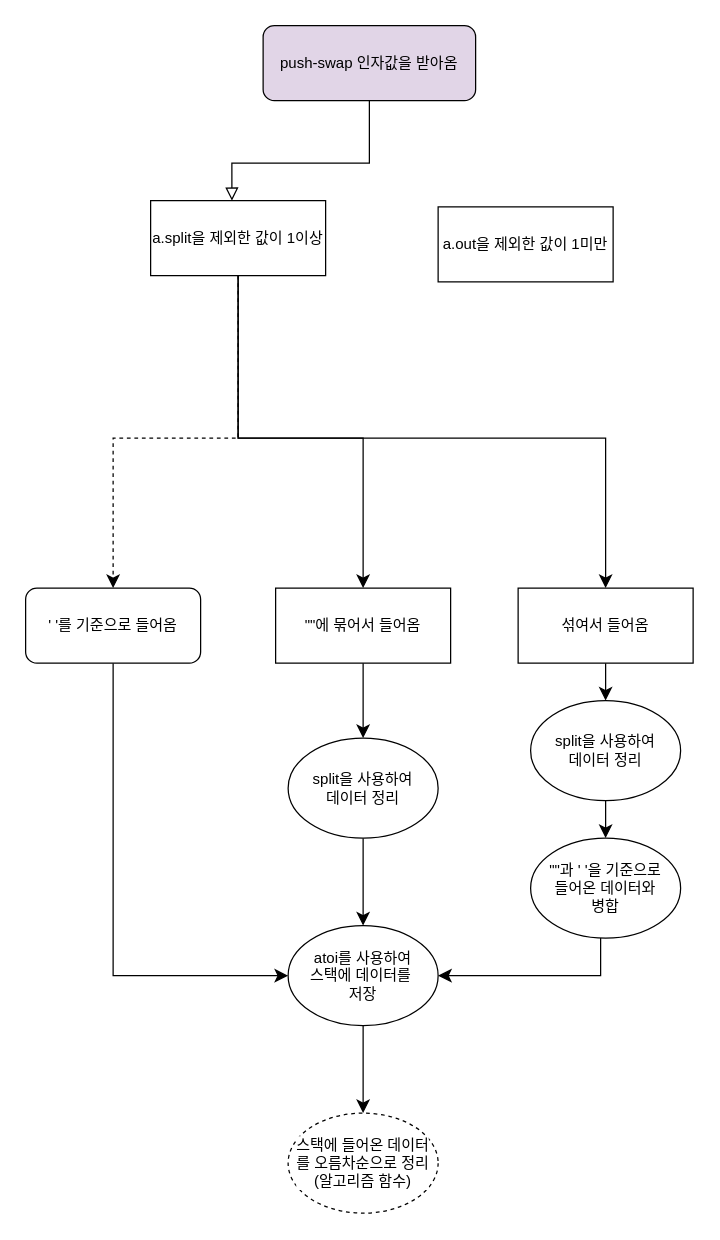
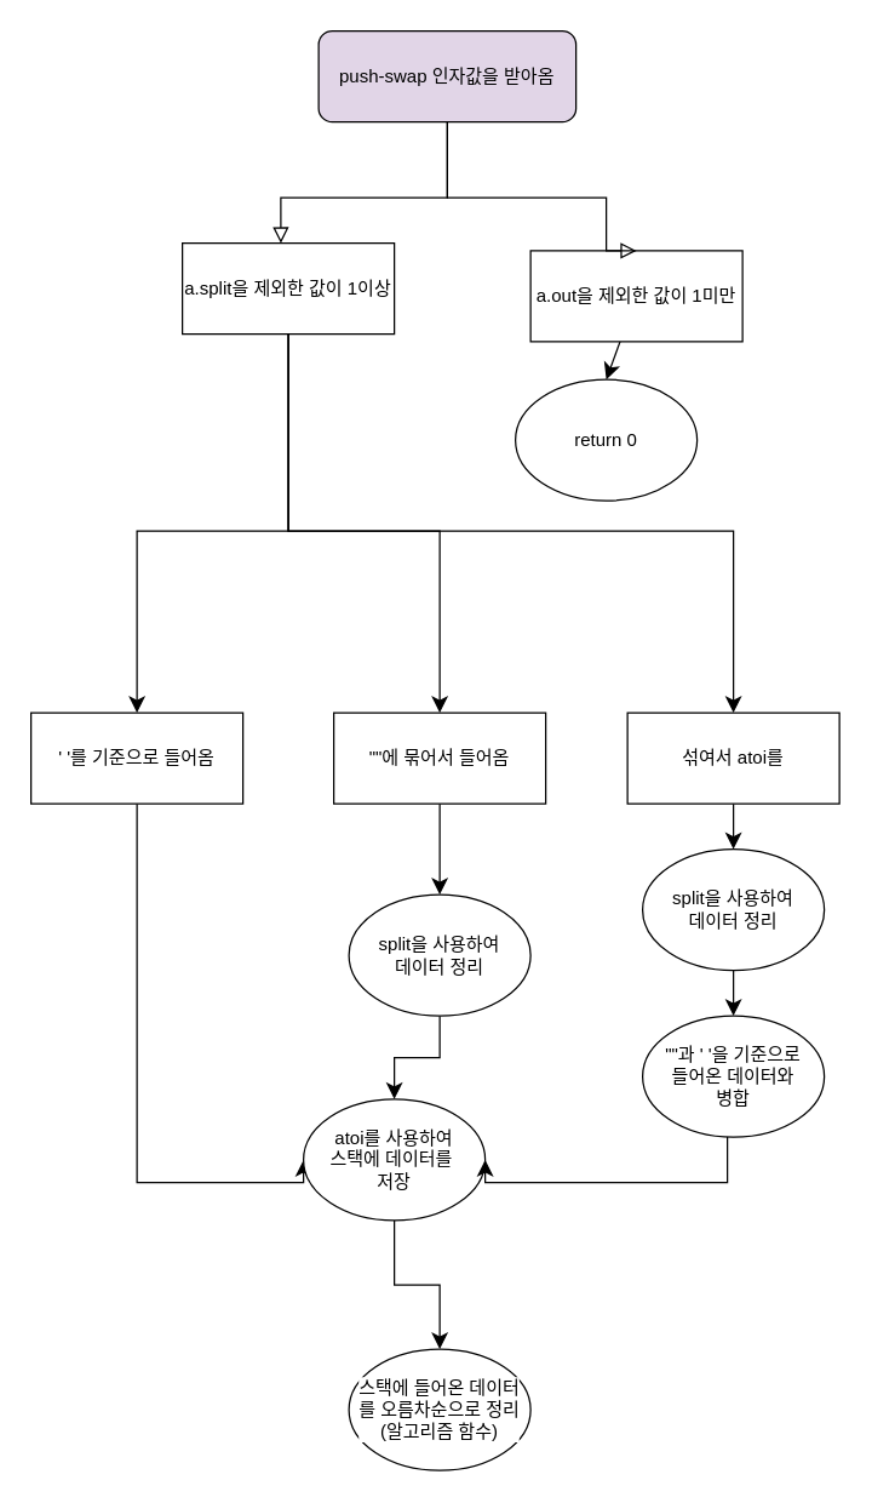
+ <mxCell id="10" value="" style="rounded=0;html=1;jettySize=auto;orthogonalLoop=1;fontSize=11;endArrow=block;endFill=0;endSize=8;strokeWidth=1;shadow=0;labelBackgroundColor=none;edgeStyle=orthogonalEdgeStyle;entryX=0.5;entryY=0;entryDx=0;entryDy=0;exitX=0.5;exitY=1;exitDx=0;exitDy=0;" edge="1" parent="1" source="3" target="9"><mxGeometry relative="1" as="geometry"><mxPoint x="339.97" y="79.97" as="sourcePoint" /><mxPoint x="230.004" y="159.995" as="targetPoint" /><Array as="points"><mxPoint x="295" y="130" /><mxPoint x="400" y="130" /></Array></mxGeometry></mxCell>
+ <mxCell id="8" style="edgeStyle=none;curved=1;rounded=0;orthogonalLoop=1;jettySize=auto;html=1;entryX=0.5;entryY=0;entryDx=0;entryDy=0;fontSize=12;startSize=8;endSize=8;" edge="1" parent="1" source="9" target="11"><mxGeometry relative="1" as="geometry" /></mxCell>
+ <mxCell id="11" value="return 0" style="ellipse;whiteSpace=wrap;html=1;" vertex="1" parent="1"><mxGeometry x="340" y="250" width="120" height="80" as="geometry" /></mxCell>
- <mxCell id="4" style="edgeStyle=orthogonalEdgeStyle;rounded=0;orthogonalLoop=1;jettySize=auto;html=1;entryX=0.5;entryY=0;entryDx=0;entryDy=0;fontSize=12;startSize=8;endSize=8;dashed=1;" edge="1" parent="1" source="7" target="15"><mxGeometry relative="1" as="geometry"><Array as="points"><mxPoint x="190" y="350" /><mxPoint x="90" y="350" /></Array></mxGeometry></mxCell>
+ <mxCell id="4" style="edgeStyle=orthogonalEdgeStyle;rounded=0;orthogonalLoop=1;jettySize=auto;html=1;entryX=0.5;entryY=0;entryDx=0;entryDy=0;fontSize=12;startSize=8;endSize=8;" edge="1" parent="1" source="7" target="15"><mxGeometry relative="1" as="geometry"><Array as="points"><mxPoint x="190" y="350" /><mxPoint x="90" y="350" /></Array></mxGeometry></mxCell>
- <mxCell id="15" value="' '를 기준으로 들어옴" style="whiteSpace=wrap;html=1;rounded=1;" vertex="1" parent="1"><mxGeometry x="20" y="470" width="140" height="60" as="geometry" /></mxCell>
+ <mxCell id="15" value="' '를 기준으로 들어옴" style="rounded=0;whiteSpace=wrap;html=1;" vertex="1" parent="1"><mxGeometry x="20" y="470" width="140" height="60" as="geometry" /></mxCell>
- <mxCell id="17" value="섞여서 들어옴" style="rounded=0;whiteSpace=wrap;html=1;" vertex="1" parent="1"><mxGeometry x="414" y="470" width="140" height="60" as="geometry" /></mxCell>
+ <mxCell id="17" value="섞여서 atoi를" style="rounded=0;whiteSpace=wrap;html=1;" vertex="1" parent="1"><mxGeometry x="414" y="470" width="140" height="60" as="geometry" /></mxCell>
- <mxCell id="19" value="atoi를 사용하여&lt;div&gt;스택에 데이터를&amp;nbsp;&lt;/div&gt;&lt;div&gt;저장&lt;/div&gt;" style="ellipse;whiteSpace=wrap;html=1;fontFamily=Helvetica;fontSize=12;fontColor=default;labelBackgroundColor=default;" vertex="1" parent="1"><mxGeometry x="230" y="740" width="120" height="80" as="geometry" /></mxCell>
+ <mxCell id="19" value="atoi를 사용하여&lt;div&gt;스택에 데이터를&amp;nbsp;&lt;/div&gt;&lt;div&gt;저장&lt;/div&gt;" style="ellipse;whiteSpace=wrap;html=1;fontFamily=Helvetica;fontSize=12;fontColor=default;labelBackgroundColor=default;" vertex="1" parent="1"><mxGeometry x="200" y="725" width="120" height="80" as="geometry" /></mxCell>
- <mxCell id="26" value="스택에 들어온 데이터&lt;div&gt;를 오름차순으로 정리&lt;/div&gt;&lt;div&gt;(알고리즘 함수)&lt;/div&gt;" style="ellipse;whiteSpace=wrap;html=1;fontFamily=Helvetica;fontSize=12;fontColor=default;labelBackgroundColor=default;dashed=1;" vertex="1" parent="1"><mxGeometry x="230" y="890" width="120" height="80" as="geometry" /></mxCell>
+ <mxCell id="26" value="스택에 들어온 데이터&lt;div&gt;를 오름차순으로 정리&lt;/div&gt;&lt;div&gt;(알고리즘 함수)&lt;/div&gt;" style="ellipse;whiteSpace=wrap;html=1;fontFamily=Helvetica;fontSize=12;fontColor=default;labelBackgroundColor=default;" vertex="1" parent="1"><mxGeometry x="230" y="890" width="120" height="80" as="geometry" /></mxCell>
